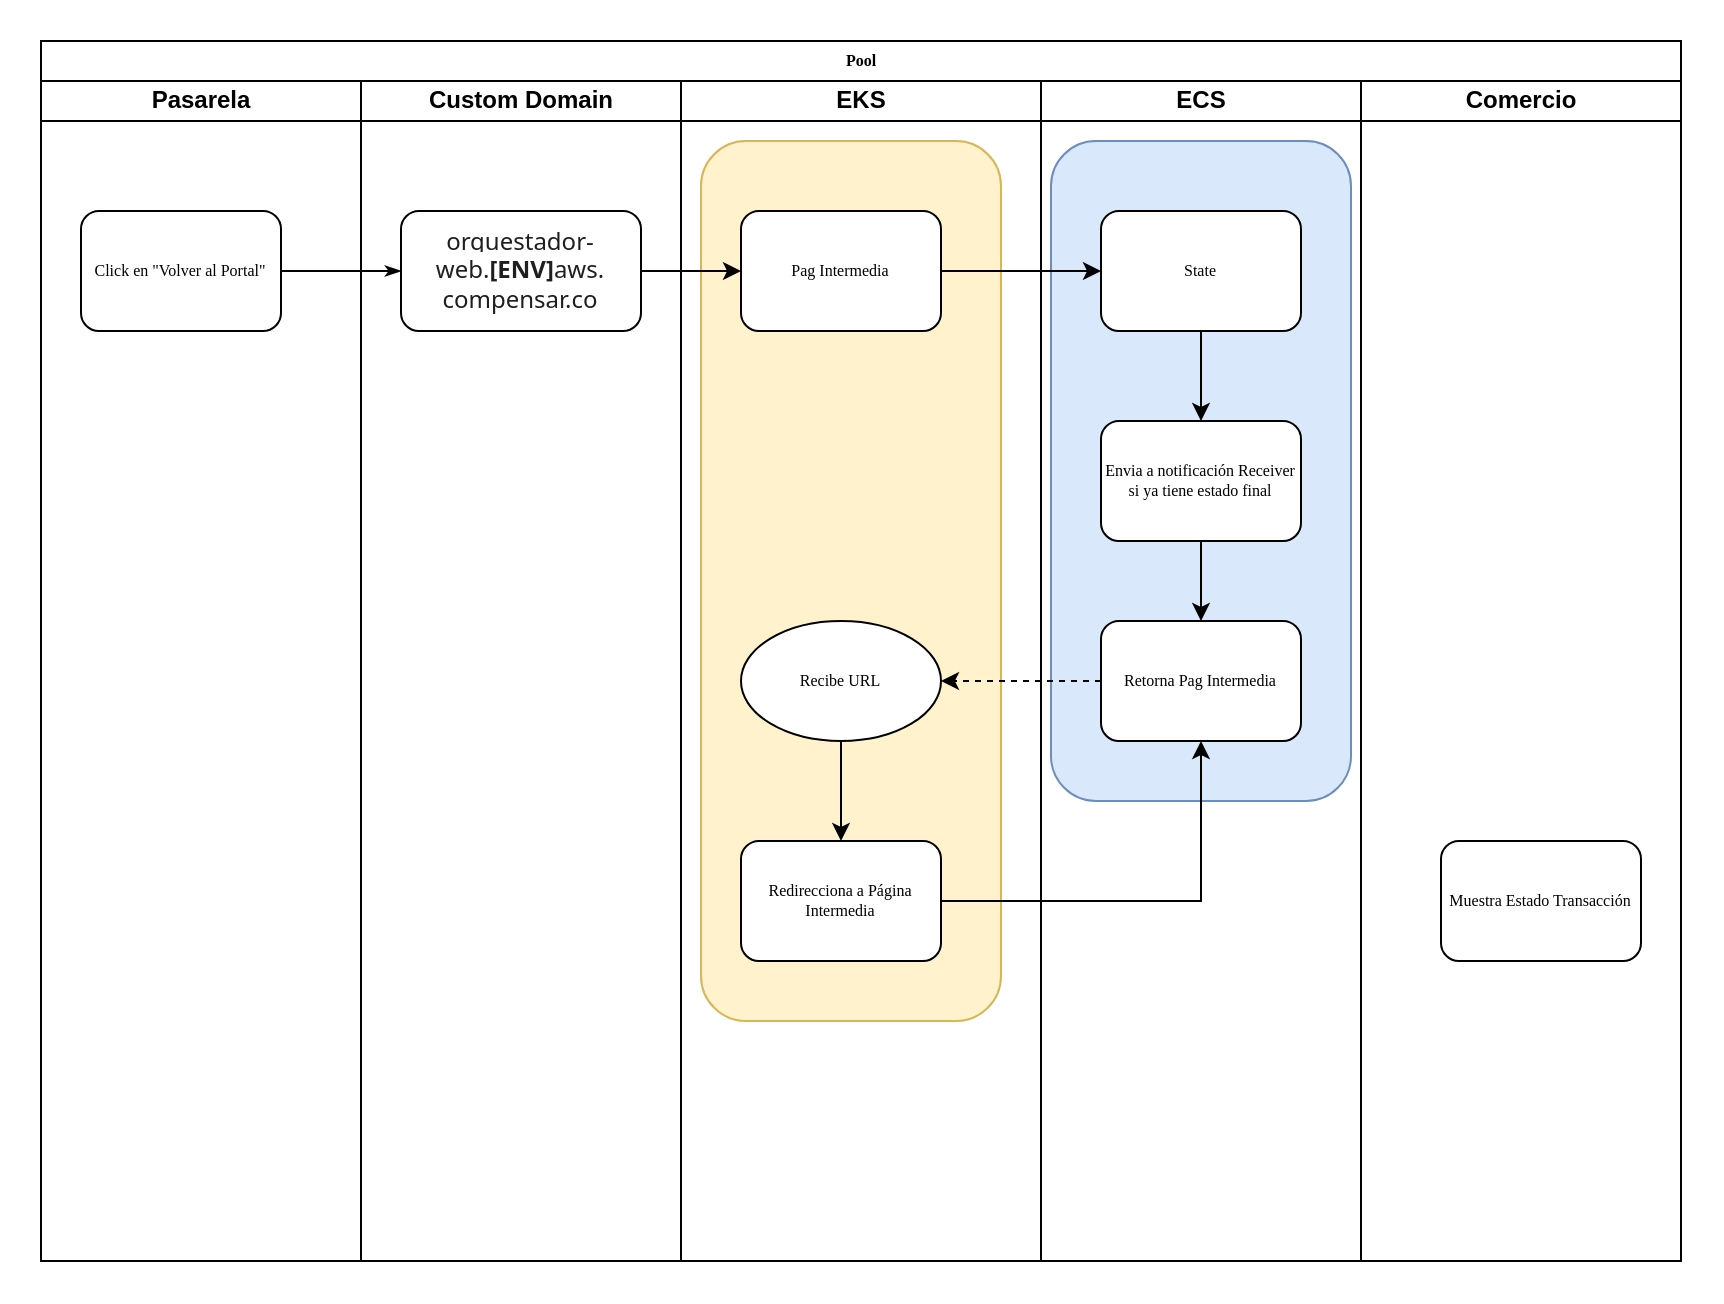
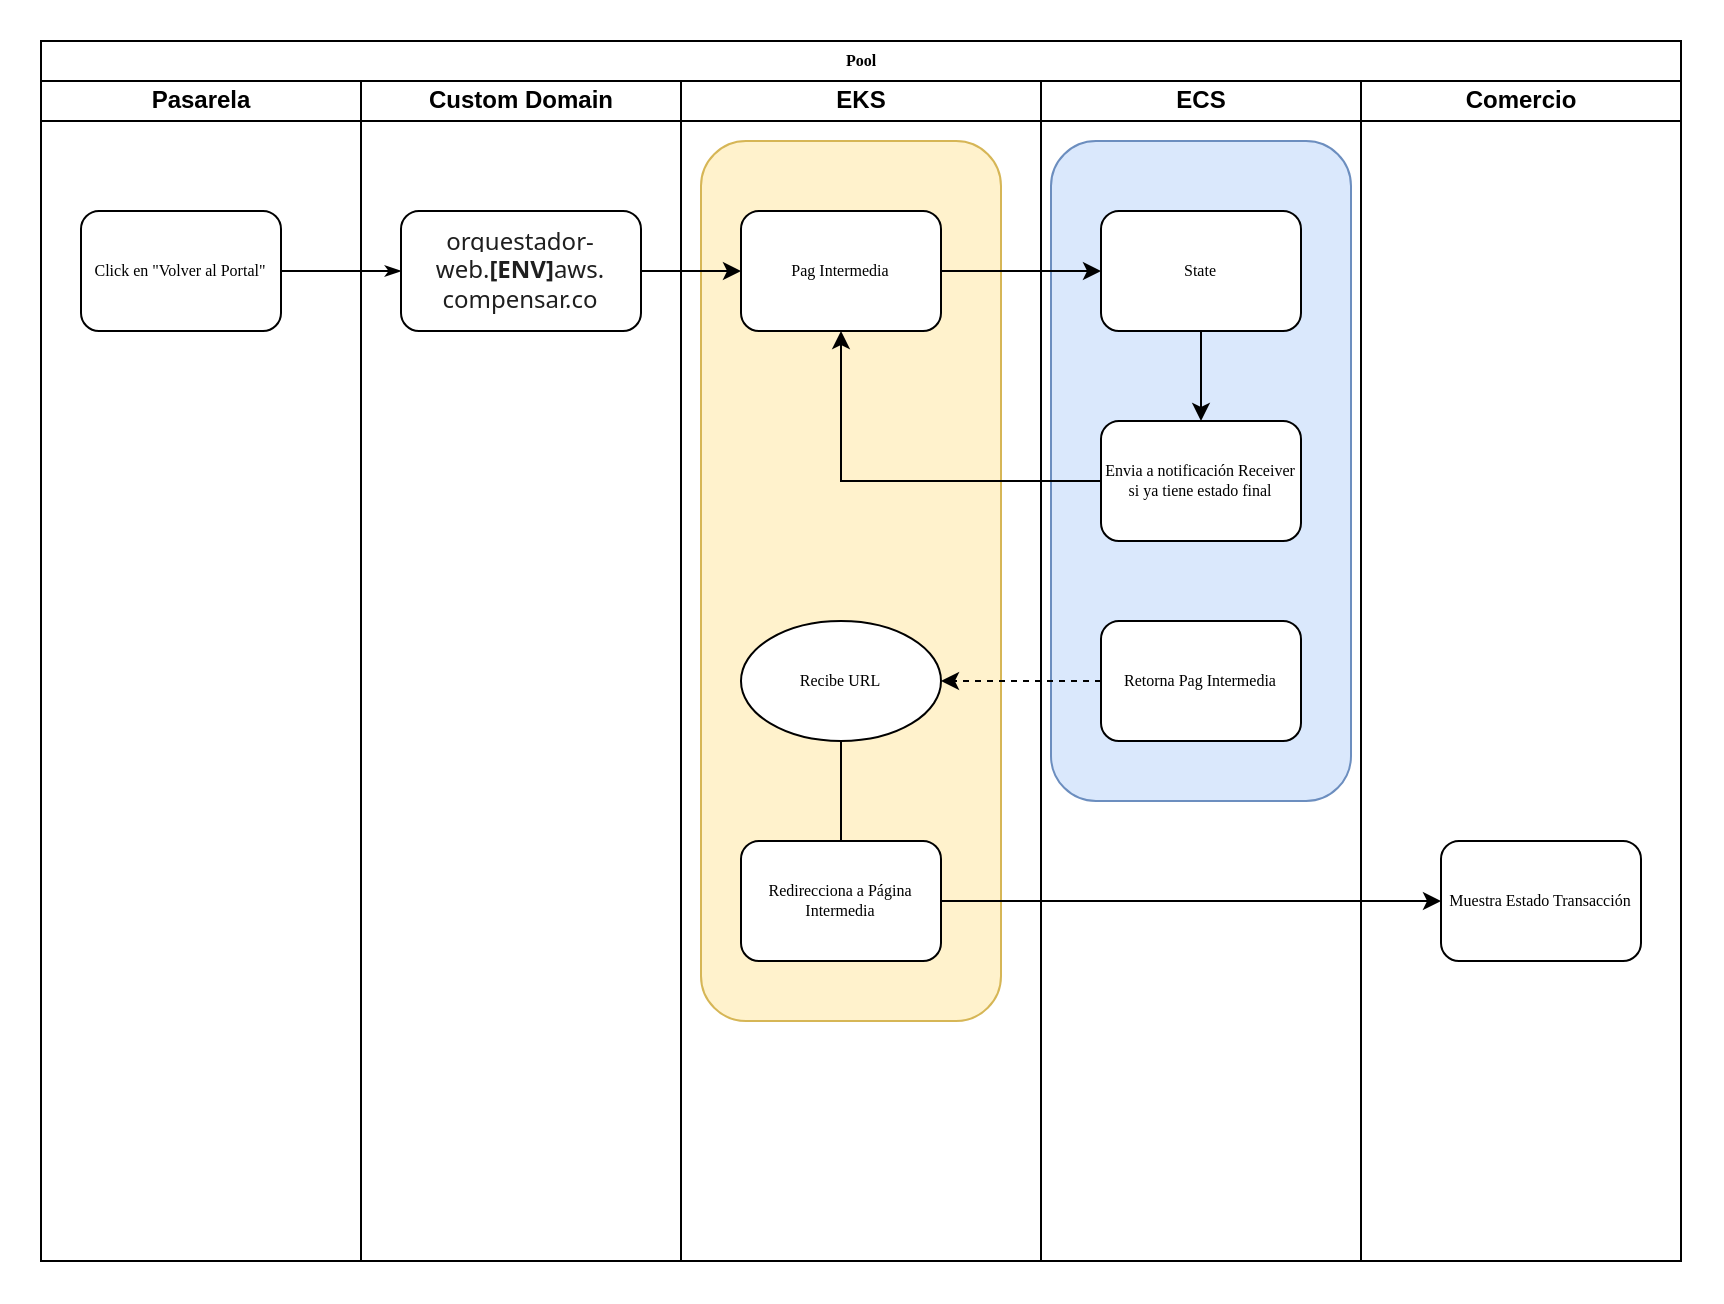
- <mxCell id="16" style="edgeStyle=orthogonalEdgeStyle;rounded=0;orthogonalLoop=1;jettySize=auto;html=1;entryX=0.5;entryY=0;entryDx=0;entryDy=0;" parent="14" source="17" target="18" edge="1"><mxGeometry relative="1" as="geometry" /></mxCell>
+ <mxCell id="16" style="edgeStyle=orthogonalEdgeStyle;rounded=0;orthogonalLoop=1;jettySize=auto;html=1;" parent="14" source="17" target="13" edge="1"><mxGeometry relative="1" as="geometry" /></mxCell>
- <mxCell id="10" style="edgeStyle=orthogonalEdgeStyle;rounded=0;orthogonalLoop=1;jettySize=auto;html=1;" parent="8" source="11" target="12" edge="1"><mxGeometry relative="1" as="geometry" /></mxCell>
+ <mxCell id="10" style="edgeStyle=orthogonalEdgeStyle;rounded=0;orthogonalLoop=1;jettySize=auto;html=1;endArrow=none;" parent="8" source="11" target="12" edge="1"><mxGeometry relative="1" as="geometry" /></mxCell>
- <mxCell id="25" style="edgeStyle=orthogonalEdgeStyle;rounded=0;orthogonalLoop=1;jettySize=auto;html=1;" parent="2" source="12" target="18" edge="1"><mxGeometry relative="1" as="geometry" /></mxCell>
+ <mxCell id="25" style="edgeStyle=orthogonalEdgeStyle;rounded=0;orthogonalLoop=1;jettySize=auto;html=1;entryX=0;entryY=0.5;entryDx=0;entryDy=0;" parent="2" source="12" target="22" edge="1"><mxGeometry relative="1" as="geometry" /></mxCell>
